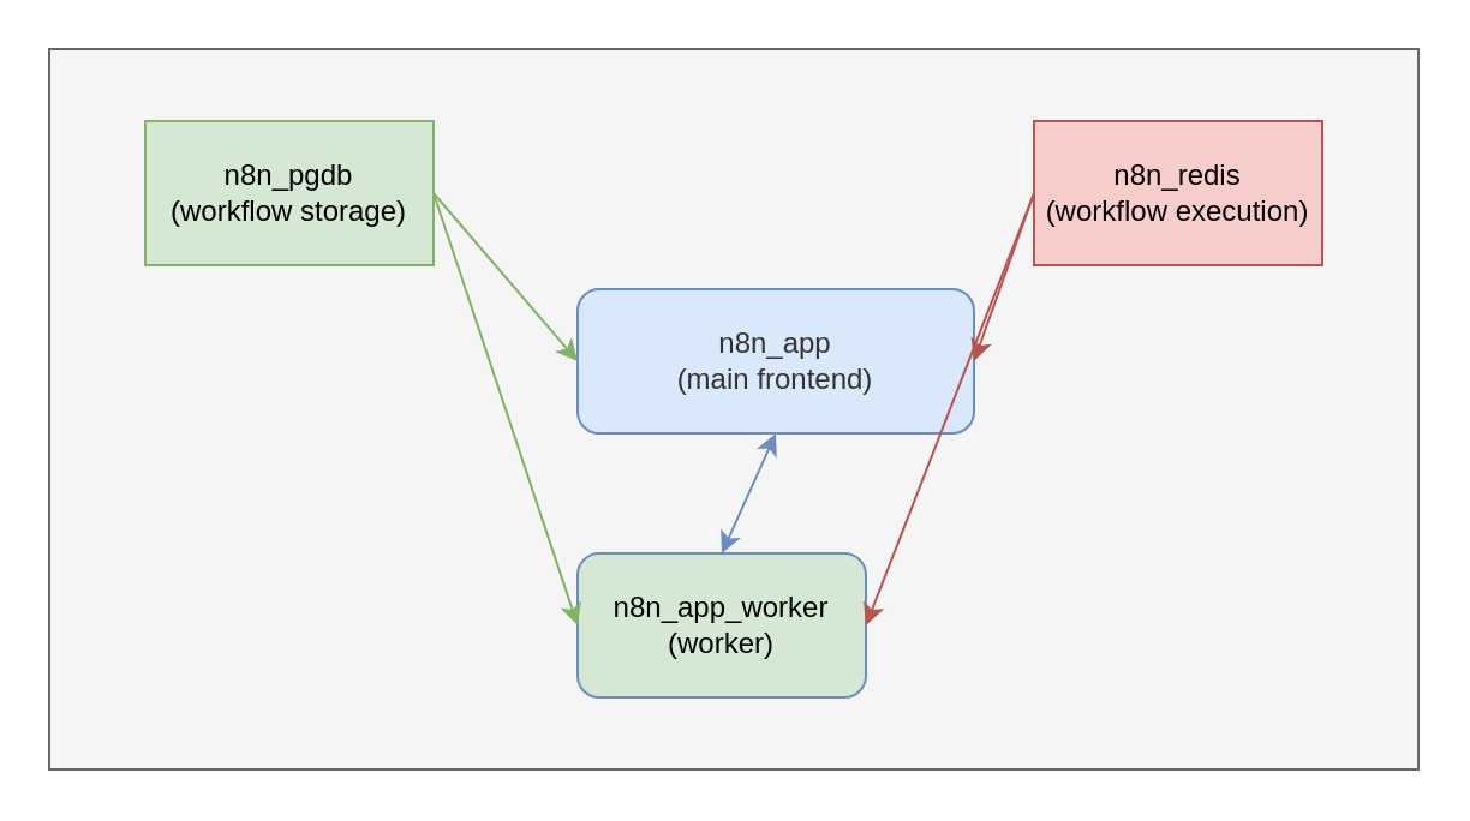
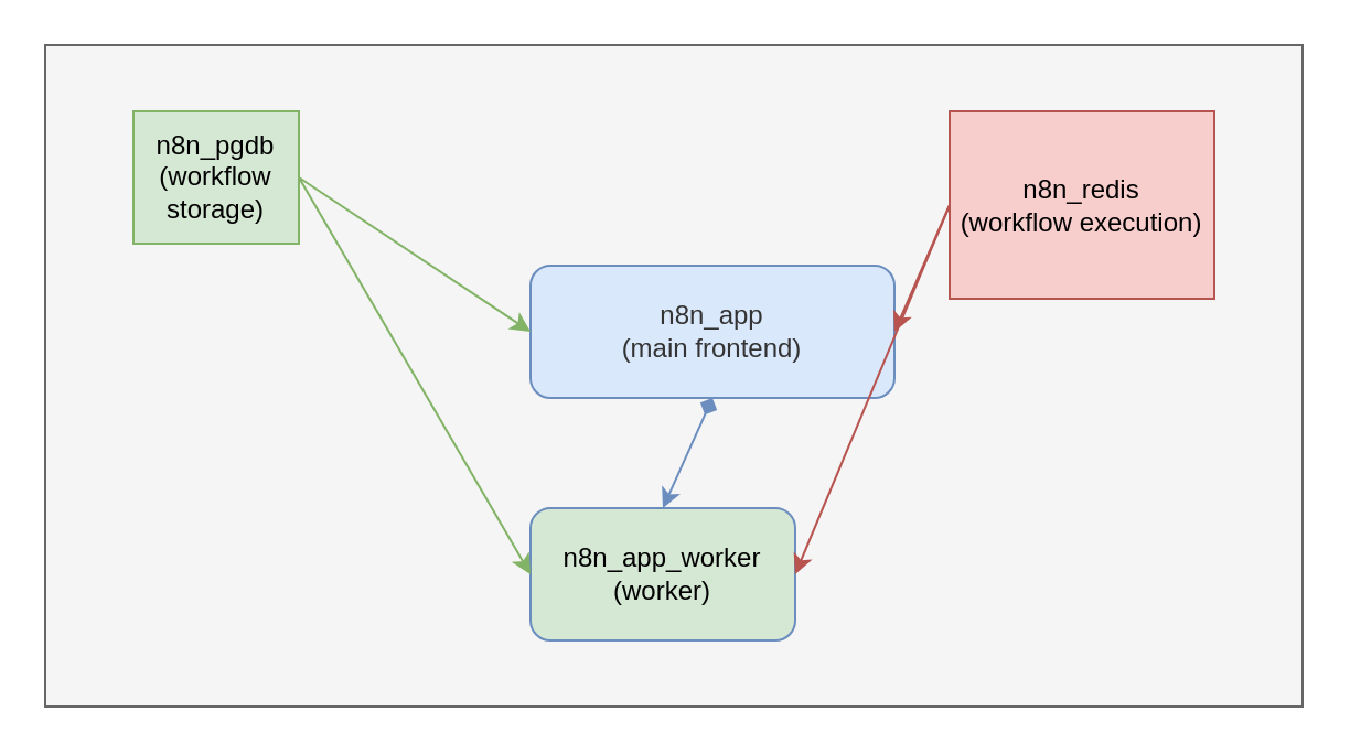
- <mxCell id="9" value="n8n_pgdb&lt;br&gt;(workflow storage)" style="rounded=0;whiteSpace=wrap;html=1;fillColor=#d5e8d4;strokeColor=#82b366;" vertex="1" parent="1"><mxGeometry x="60" y="50" width="120" height="60" as="geometry" /></mxCell>
+ <mxCell id="9" value="n8n_pgdb&lt;br&gt;(workflow storage)" style="rounded=0;whiteSpace=wrap;html=1;fillColor=#d5e8d4;strokeColor=#82b366;" vertex="1" parent="1"><mxGeometry x="60" y="50" width="75" height="60" as="geometry" /></mxCell>
- <mxCell id="6" value="n8n_redis&lt;br&gt;(workflow execution)" style="rounded=0;whiteSpace=wrap;html=1;fillColor=#f8cecc;strokeColor=#b85450;" vertex="1" parent="1"><mxGeometry x="430" y="50" width="120" height="60" as="geometry" /></mxCell>
+ <mxCell id="6" value="n8n_redis&lt;br&gt;(workflow execution)" style="rounded=0;whiteSpace=wrap;html=1;fillColor=#f8cecc;strokeColor=#b85450;" vertex="1" parent="1"><mxGeometry x="430" y="50" width="120" height="85" as="geometry" /></mxCell>
- <mxCell id="5" value="" style="endArrow=classic;startArrow=classic;html=1;entryX=0.5;entryY=1;entryDx=0;entryDy=0;exitX=0.5;exitY=0;exitDx=0;exitDy=0;fillColor=#dae8fc;strokeColor=#6c8ebf;" edge="1" parent="1" source="4" target="3"><mxGeometry width="50" height="50" relative="1" as="geometry"><mxPoint x="299.5" y="240" as="sourcePoint" /><mxPoint x="299.5" y="190" as="targetPoint" /></mxGeometry></mxCell>
+ <mxCell id="5" value="" style="endArrow=diamond;startArrow=classic;html=1;entryX=0.5;entryY=1;entryDx=0;entryDy=0;exitX=0.5;exitY=0;exitDx=0;exitDy=0;fillColor=#dae8fc;strokeColor=#6c8ebf;" edge="1" parent="1" source="4" target="3"><mxGeometry width="50" height="50" relative="1" as="geometry"><mxPoint x="299.5" y="240" as="sourcePoint" /><mxPoint x="299.5" y="190" as="targetPoint" /></mxGeometry></mxCell>
